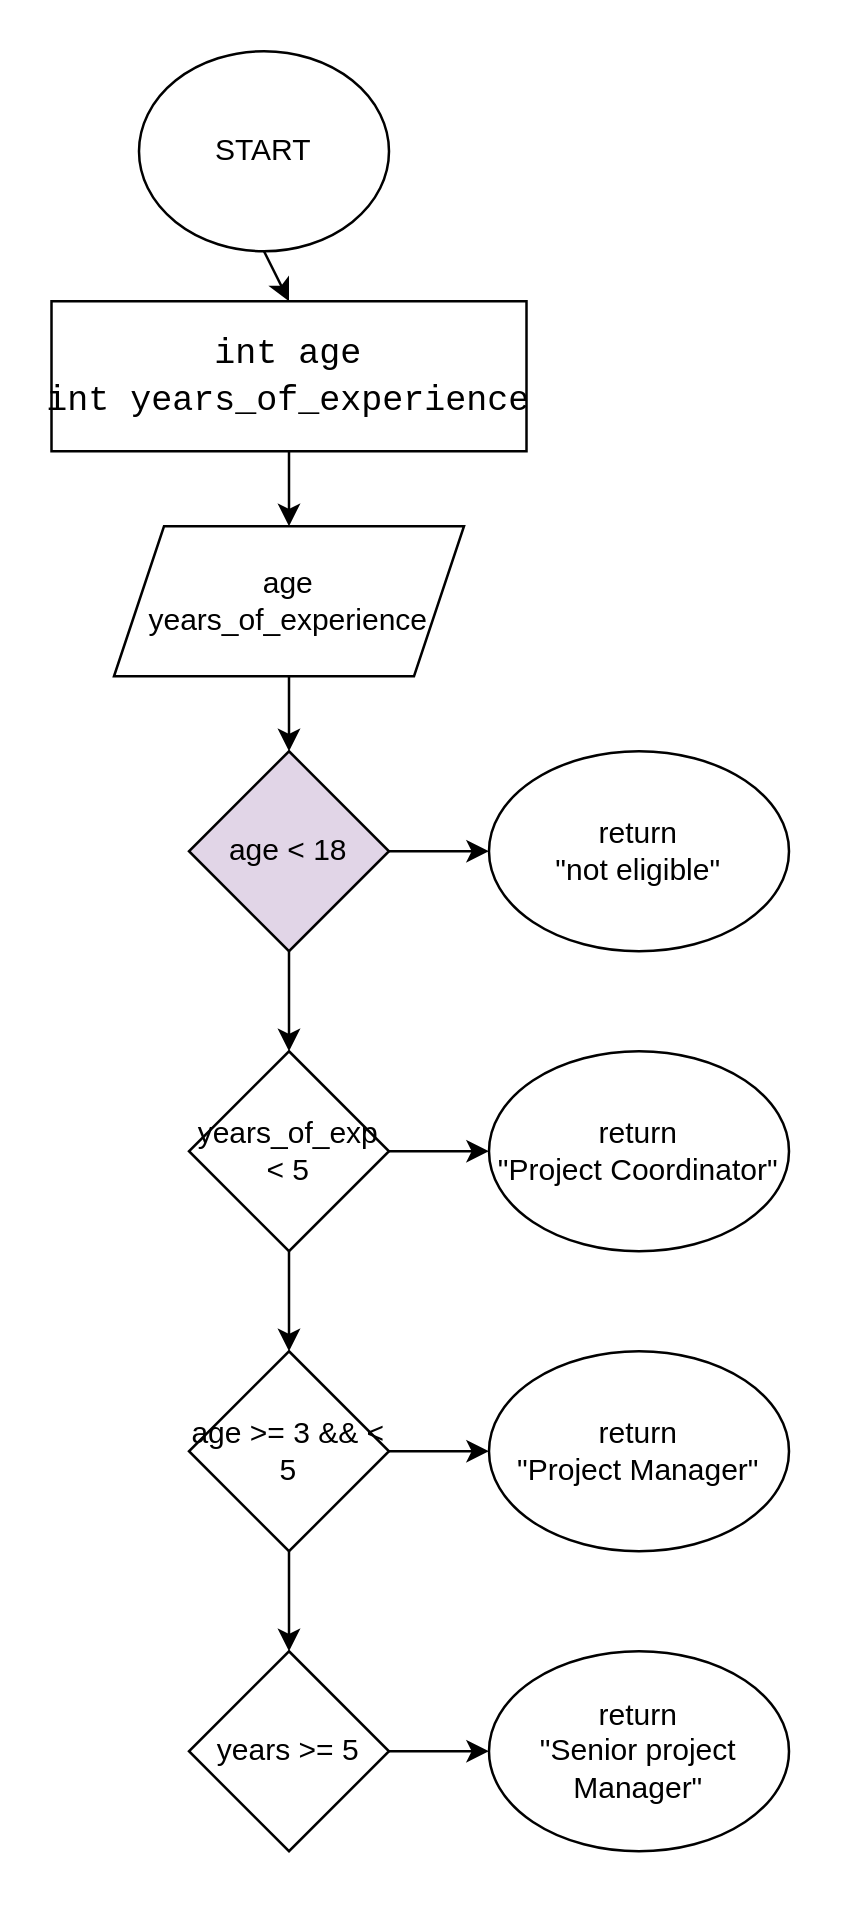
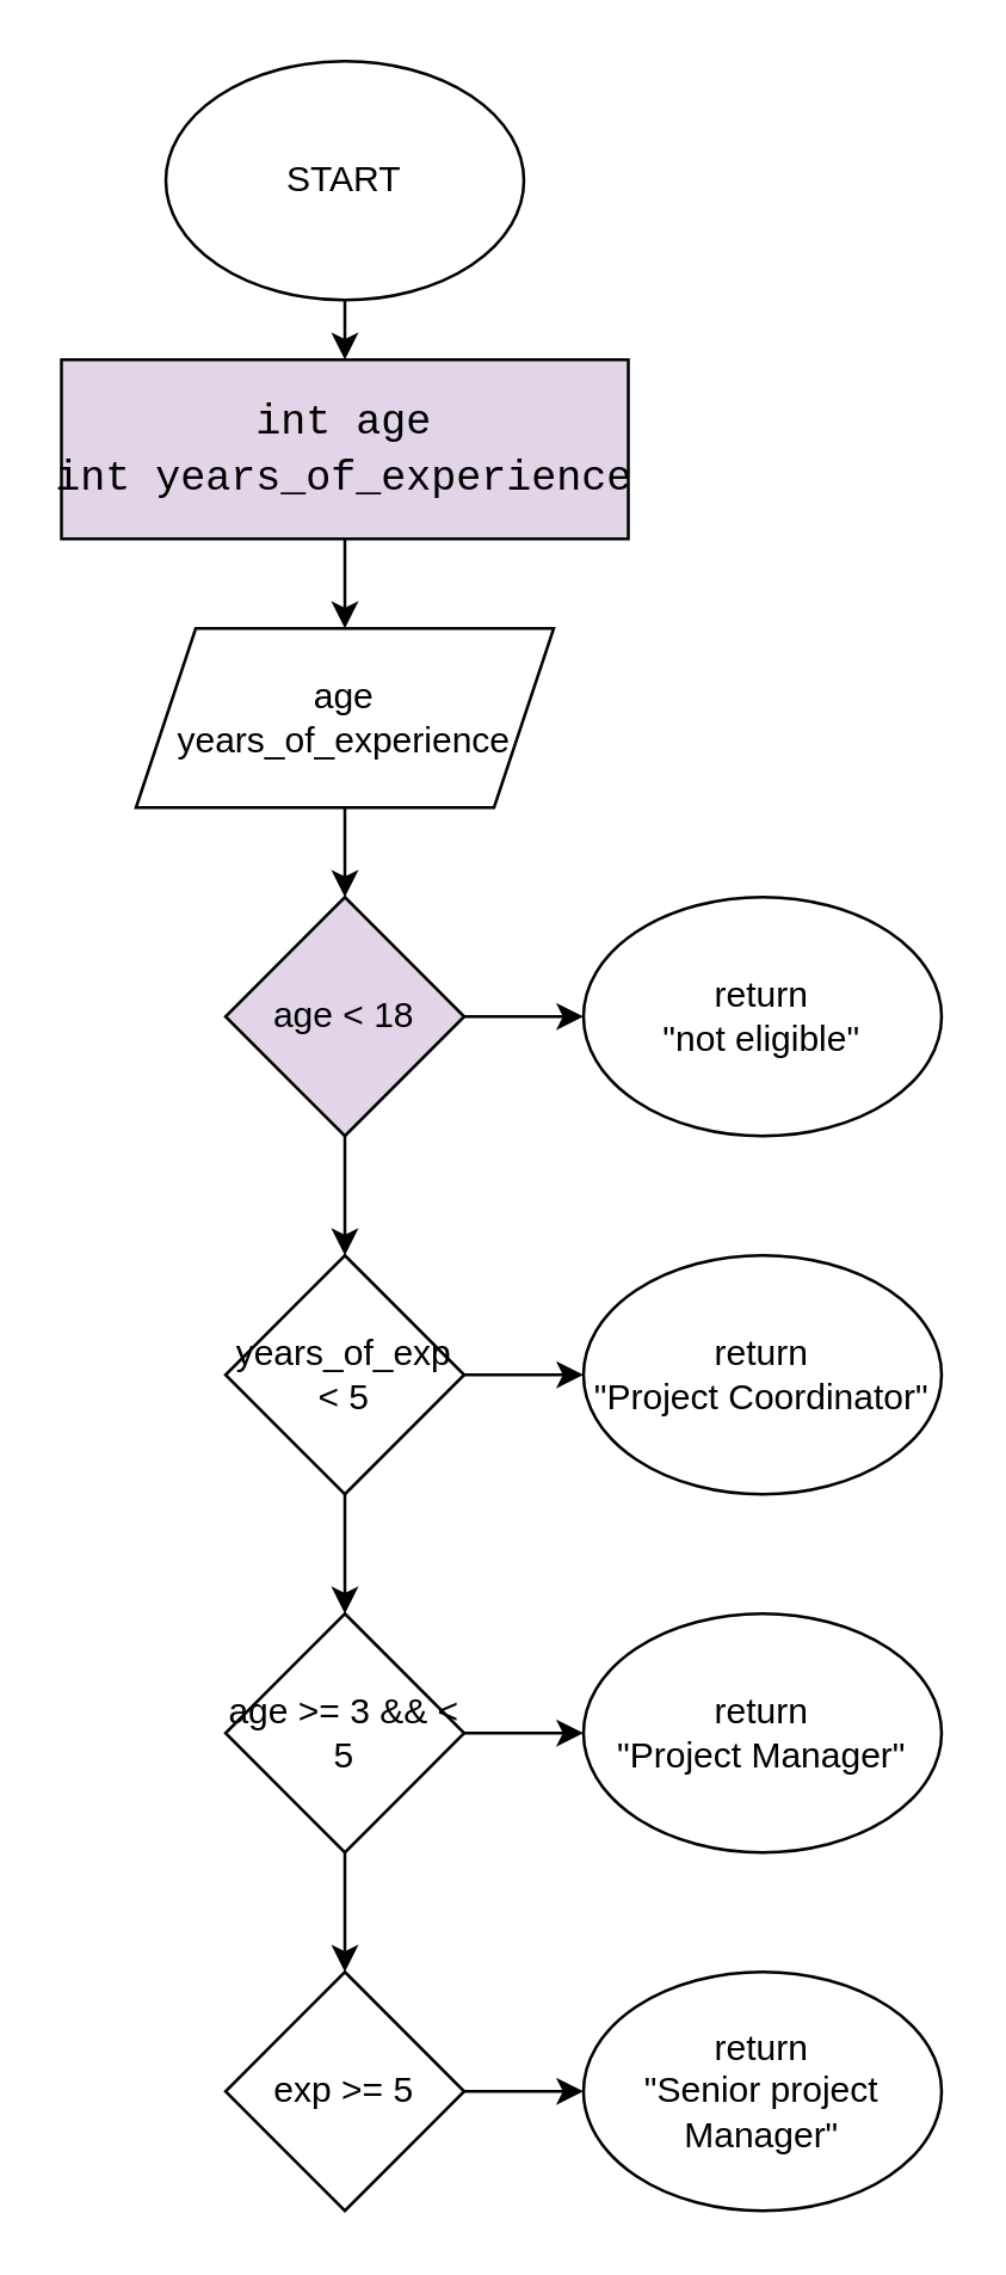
- <mxCell id="2" value="START" style="ellipse;whiteSpace=wrap;html=1;" vertex="1" parent="1"><mxGeometry x="55" y="20" width="100" height="80" as="geometry" /></mxCell>
+ <mxCell id="2" value="START" style="ellipse;whiteSpace=wrap;html=1;" vertex="1" parent="1"><mxGeometry x="55" width="120" height="80" as="geometry" y="20" /></mxCell>
- <mxCell id="4" value="&lt;div style=&quot;font-family: Consolas, &amp;quot;Courier New&amp;quot;, monospace; font-size: 14px; line-height: 19px; white-space: pre;&quot;&gt;int age&lt;/div&gt;&lt;div style=&quot;font-family: Consolas, &amp;quot;Courier New&amp;quot;, monospace; font-size: 14px; line-height: 19px; white-space: pre;&quot;&gt;int years_of_experience&lt;/div&gt;" style="rounded=0;whiteSpace=wrap;html=1;" vertex="1" parent="1"><mxGeometry x="20" y="120" width="190" height="60" as="geometry" /></mxCell>
+ <mxCell id="4" value="&lt;div style=&quot;font-family: Consolas, &amp;quot;Courier New&amp;quot;, monospace; font-size: 14px; line-height: 19px; white-space: pre;&quot;&gt;int age&lt;/div&gt;&lt;div style=&quot;font-family: Consolas, &amp;quot;Courier New&amp;quot;, monospace; font-size: 14px; line-height: 19px; white-space: pre;&quot;&gt;int years_of_experience&lt;/div&gt;" style="rounded=0;whiteSpace=wrap;html=1;fillColor=#e1d5e7;" vertex="1" parent="1"><mxGeometry x="20" y="120" width="190" height="60" as="geometry" /></mxCell>
- <mxCell id="20" value="years &amp;gt;= 5" style="rhombus;whiteSpace=wrap;html=1;" vertex="1" parent="1"><mxGeometry x="75" y="660" width="80" height="80" as="geometry" /></mxCell>
+ <mxCell id="20" value="exp &amp;gt;= 5" style="rhombus;whiteSpace=wrap;html=1;" vertex="1" parent="1"><mxGeometry x="75" y="660" width="80" height="80" as="geometry" /></mxCell>
